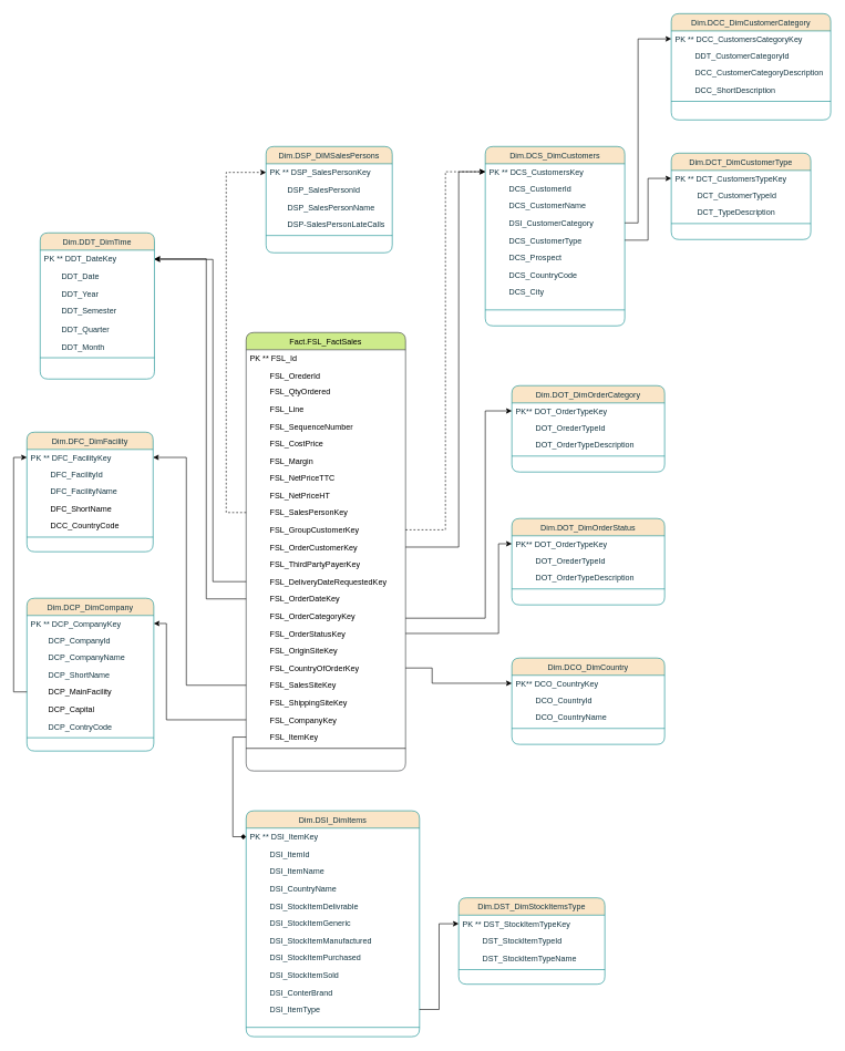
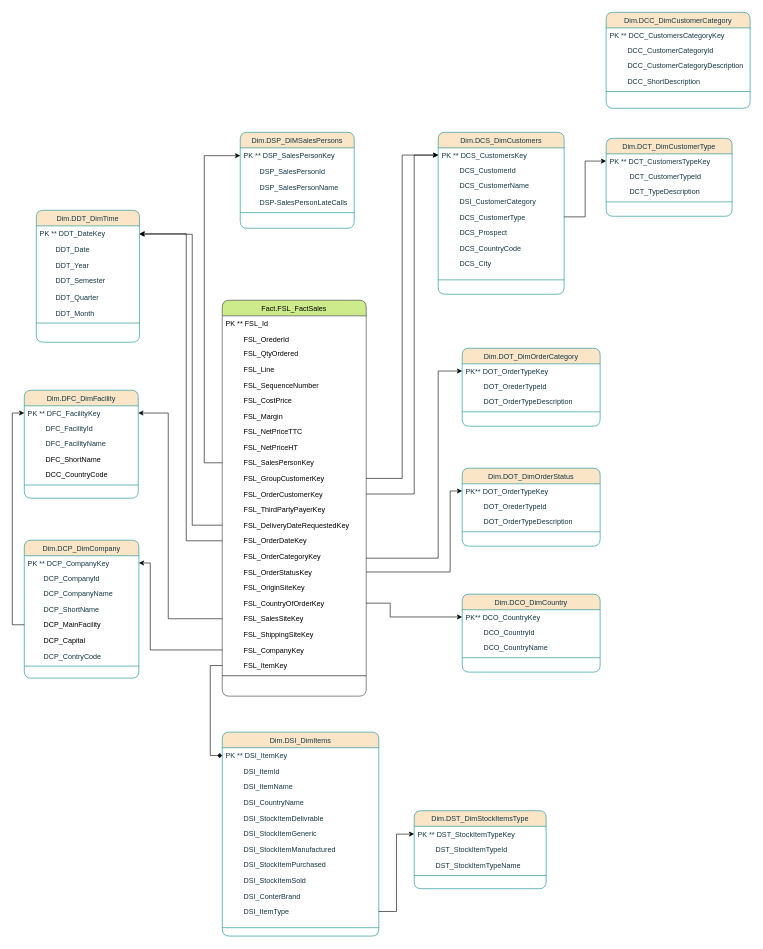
- <mxCell id="111" style="edgeStyle=orthogonalEdgeStyle;rounded=0;orthogonalLoop=1;jettySize=auto;html=1;entryX=0;entryY=0.5;entryDx=0;entryDy=0;" edge="1" parent="1" source="79" target="101"><mxGeometry relative="1" as="geometry"><Array as="points"><mxPoint x="960" y="335" /><mxPoint x="960" y="58" /></Array></mxGeometry></mxCell>
- <mxCell id="102" value="         DDT_CustomerCategoryId" style="text;align=left;verticalAlign=top;spacingLeft=4;spacingRight=4;overflow=hidden;rotatable=0;points=[[0,0.5],[1,0.5]];portConstraint=eastwest;labelBackgroundColor=none;fontColor=#143642;rounded=1;" vertex="1" parent="100"><mxGeometry y="50" width="240" height="26" as="geometry" /></mxCell>
+ <mxCell id="102" value="         DCC_CustomerCategoryId" style="text;align=left;verticalAlign=top;spacingLeft=4;spacingRight=4;overflow=hidden;rotatable=0;points=[[0,0.5],[1,0.5]];portConstraint=eastwest;labelBackgroundColor=none;fontColor=#143642;rounded=1;" vertex="1" parent="100"><mxGeometry y="50" width="240" height="26" as="geometry" /></mxCell>
- <mxCell id="122" style="edgeStyle=orthogonalEdgeStyle;rounded=0;orthogonalLoop=1;jettySize=auto;html=1;dashed=1;" edge="1" parent="1" source="12" target="70"><mxGeometry relative="1" as="geometry"><Array as="points"><mxPoint x="340" y="771" /><mxPoint x="340" y="259" /></Array></mxGeometry></mxCell>
+ <mxCell id="122" style="edgeStyle=orthogonalEdgeStyle;rounded=0;orthogonalLoop=1;jettySize=auto;html=1;" edge="1" parent="1" source="12" target="70"><mxGeometry relative="1" as="geometry"><Array as="points"><mxPoint x="340" y="771" /><mxPoint x="340" y="259" /></Array></mxGeometry></mxCell>
- <mxCell id="113" style="edgeStyle=orthogonalEdgeStyle;rounded=0;orthogonalLoop=1;jettySize=auto;html=1;dashed=1;" edge="1" parent="1" source="13" target="76"><mxGeometry relative="1" as="geometry" /></mxCell>
+ <mxCell id="113" style="edgeStyle=orthogonalEdgeStyle;rounded=0;orthogonalLoop=1;jettySize=auto;html=1;" edge="1" parent="1" source="13" target="76"><mxGeometry relative="1" as="geometry" /></mxCell>
